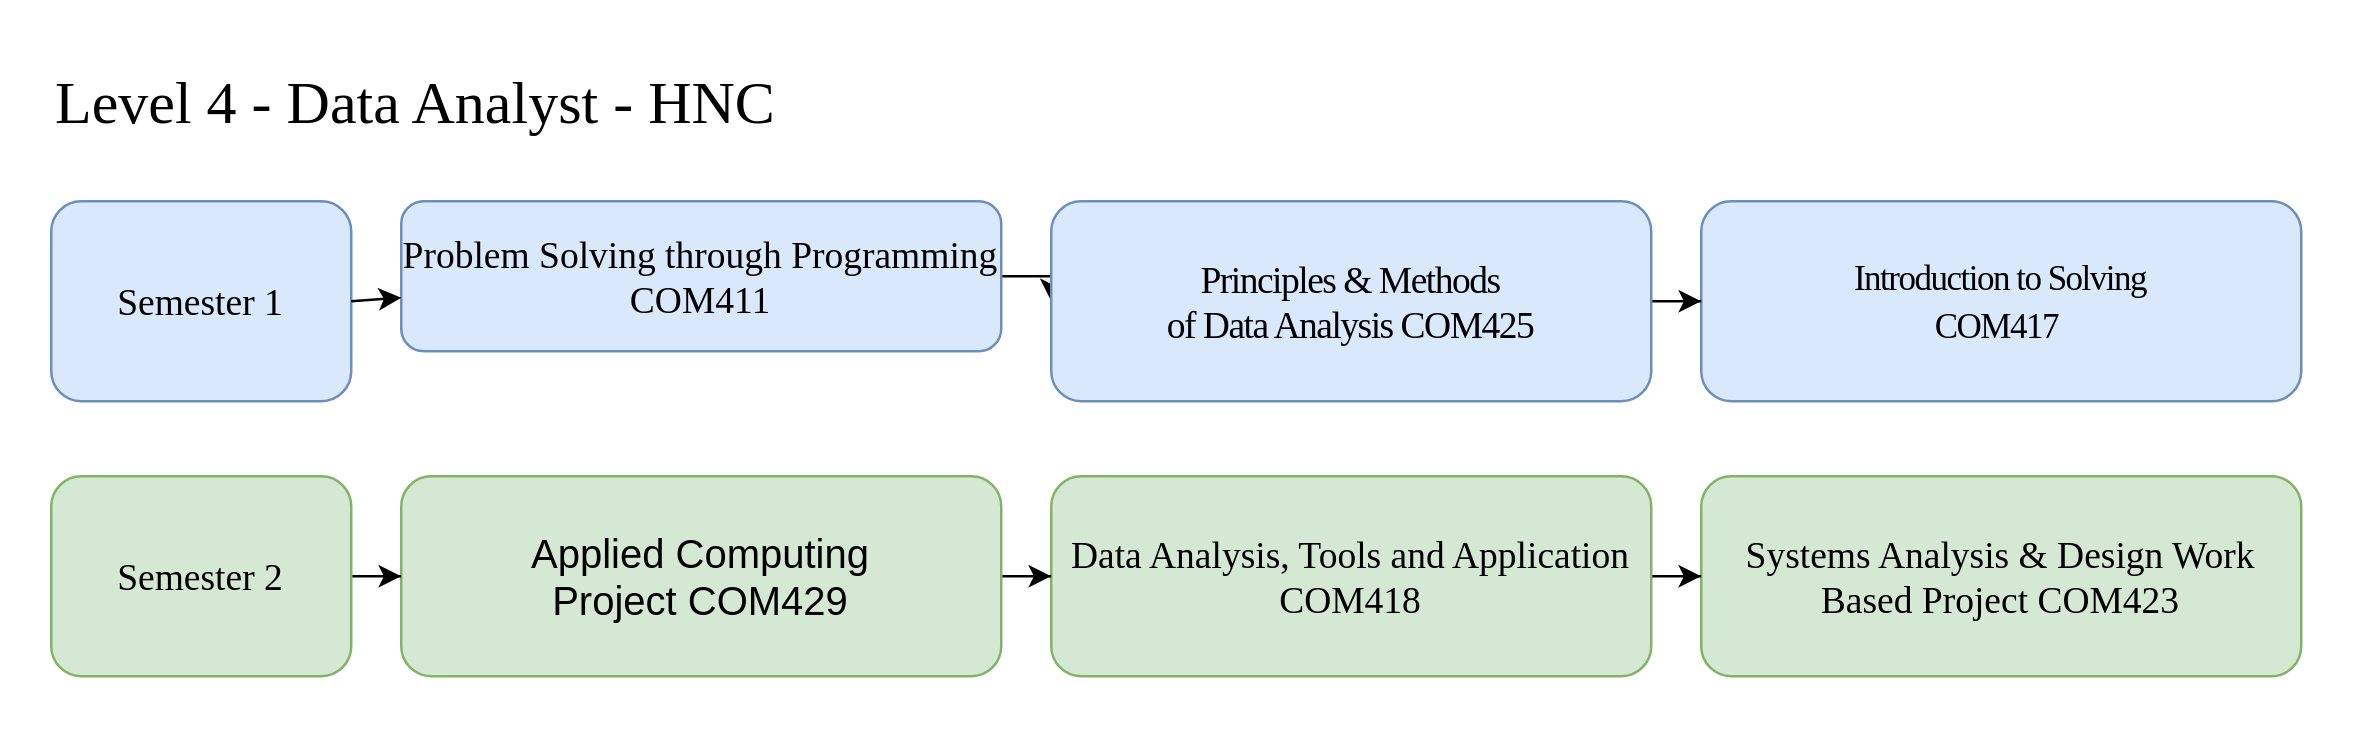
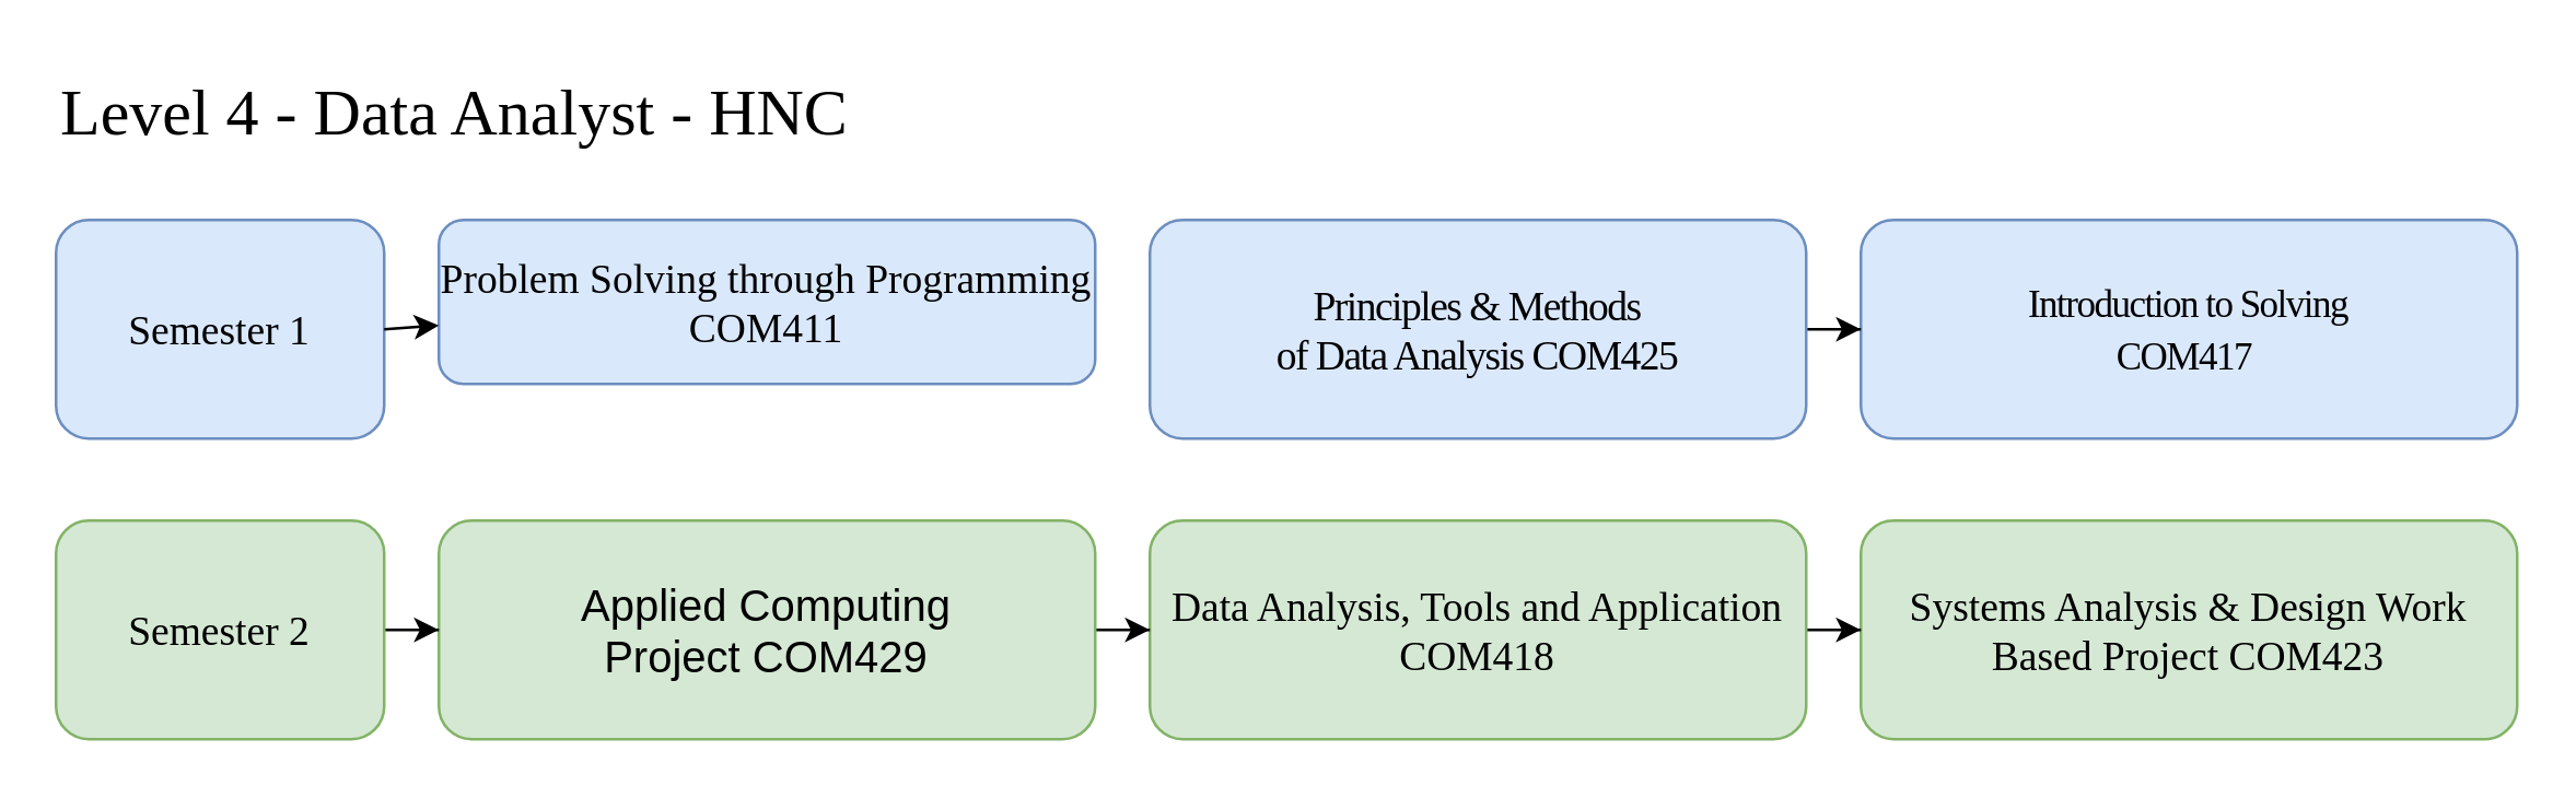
- <mxCell id="2" value="" style="edgeStyle=orthogonalEdgeStyle;rounded=0;orthogonalLoop=1;jettySize=auto;html=1;" parent="1" source="3" target="11" edge="1"><mxGeometry relative="1" as="geometry" /></mxCell>
